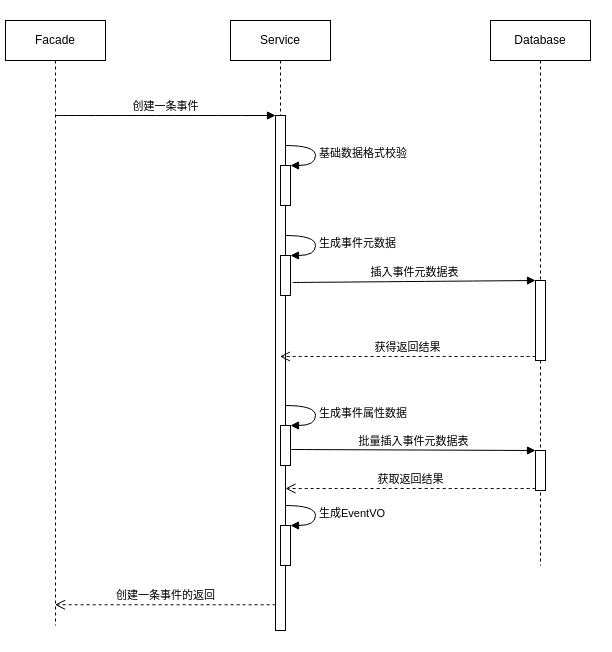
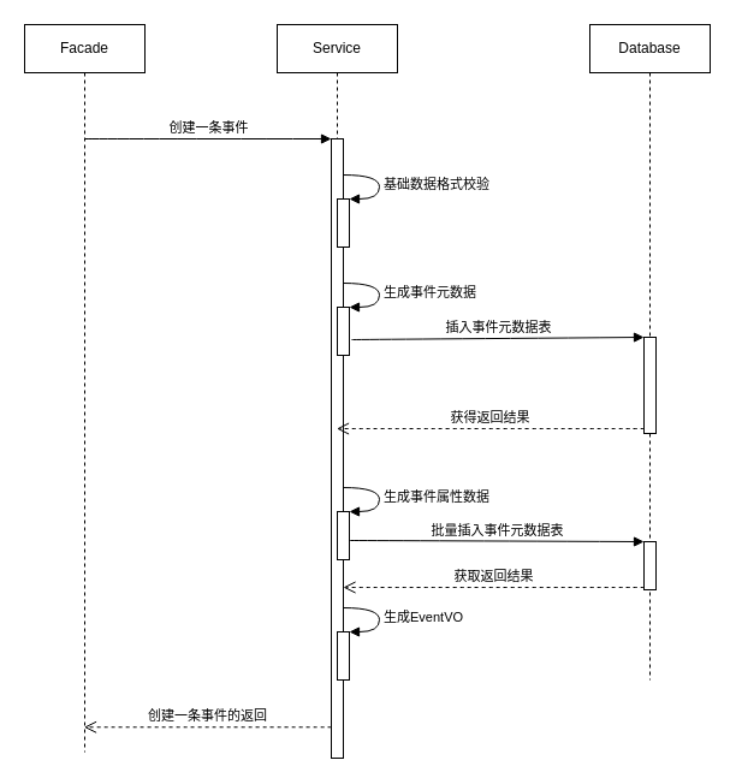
- <mxCell id="2" value="Facade" style="shape=umlLifeline;perimeter=lifelinePerimeter;whiteSpace=wrap;html=1;container=1;collapsible=0;recursiveResize=0;outlineConnect=0;" vertex="1" parent="1"><mxGeometry x="5" y="20" width="100" height="605" as="geometry" /></mxCell>
+ <mxCell id="2" value="Facade" style="shape=umlLifeline;perimeter=lifelinePerimeter;whiteSpace=wrap;html=1;container=1;collapsible=0;recursiveResize=0;outlineConnect=0;" vertex="1" parent="1"><mxGeometry x="20" y="20" width="100" height="605" as="geometry" /></mxCell>
